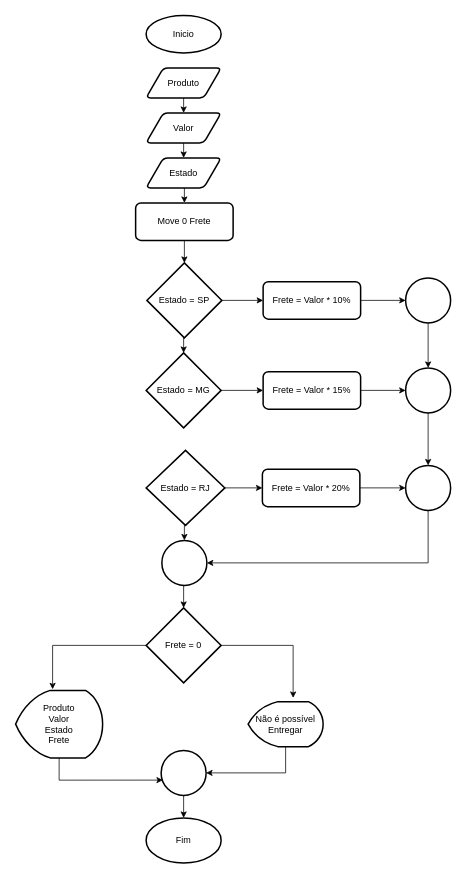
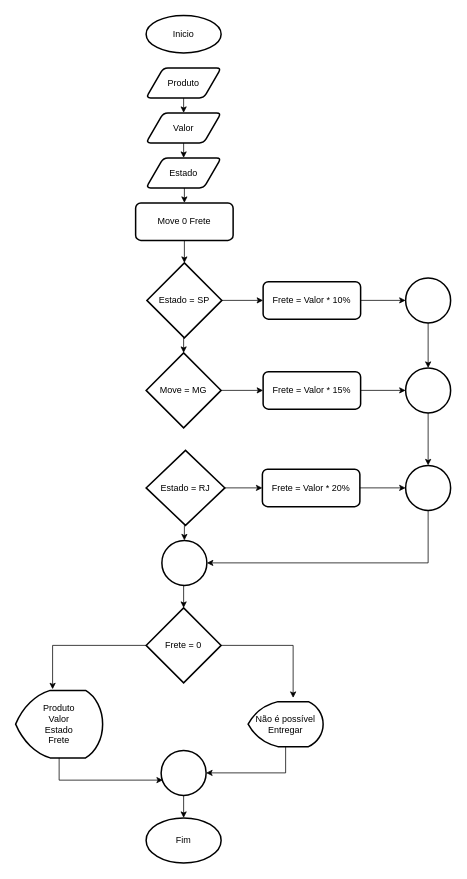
- <mxCell id="13" value="Estado = MG" style="strokeWidth=2;html=1;shape=mxgraph.flowchart.decision;whiteSpace=wrap;" vertex="1" parent="1"><mxGeometry x="194" y="470" width="100" height="100" as="geometry" /></mxCell>
+ <mxCell id="13" value="Move = MG" style="strokeWidth=2;html=1;shape=mxgraph.flowchart.decision;whiteSpace=wrap;" vertex="1" parent="1"><mxGeometry x="194" y="470" width="100" height="100" as="geometry" /></mxCell>
